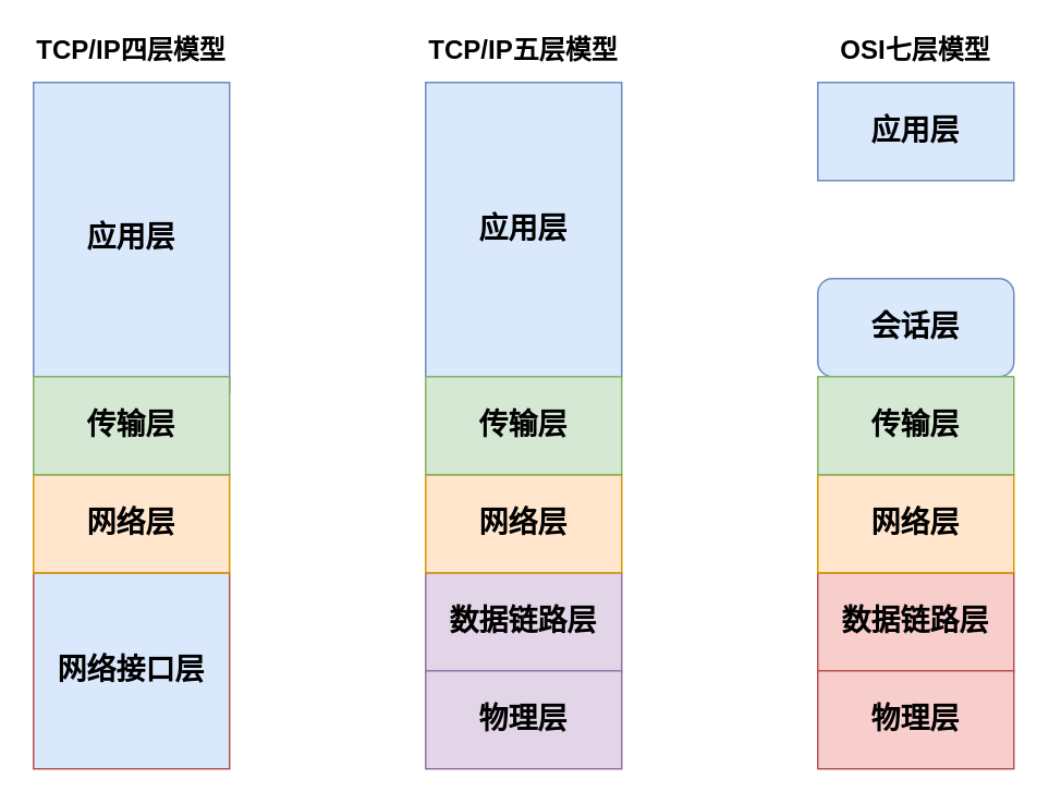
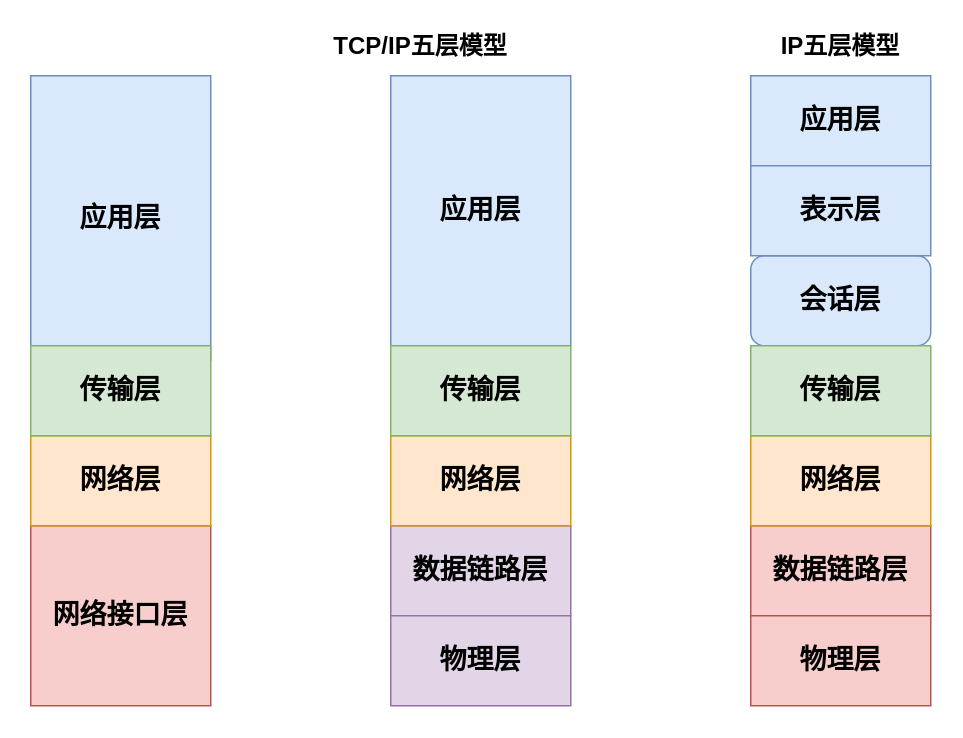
- <mxCell id="18" value="TCP/IP四层模型" style="text;html=1;strokeColor=none;fillColor=none;align=center;verticalAlign=middle;whiteSpace=wrap;rounded=0;fontStyle=1;fontSize=16;" vertex="1" parent="1"><mxGeometry x="20" y="20" width="120" height="20" as="geometry" /></mxCell>
- <mxCell id="19" value="TCP/IP五层模型" style="text;html=1;strokeColor=none;fillColor=none;align=center;verticalAlign=middle;whiteSpace=wrap;rounded=0;fontStyle=1;fontSize=16;" vertex="1" parent="1"><mxGeometry x="260" y="20" width="120" height="20" as="geometry" /></mxCell>
+ <mxCell id="19" value="TCP/IP五层模型" style="text;html=1;strokeColor=none;fillColor=none;align=center;verticalAlign=middle;whiteSpace=wrap;rounded=0;fontStyle=1;fontSize=16;" vertex="1" parent="1"><mxGeometry x="220" y="20" width="120" height="20" as="geometry" /></mxCell>
- <mxCell id="20" value="OSI七层模型" style="text;html=1;strokeColor=none;fillColor=none;align=center;verticalAlign=middle;whiteSpace=wrap;rounded=0;fontStyle=1;fontSize=16;" vertex="1" parent="1"><mxGeometry x="500" y="20" width="120" height="20" as="geometry" /></mxCell>
+ <mxCell id="20" value="IP五层模型" style="text;html=1;strokeColor=none;fillColor=none;align=center;verticalAlign=middle;whiteSpace=wrap;rounded=0;fontStyle=1;fontSize=16;" vertex="1" parent="1"><mxGeometry x="500" y="20" width="120" height="20" as="geometry" /></mxCell>
+ <mxCell id="17" value="表示层" style="rounded=0;whiteSpace=wrap;html=1;fillColor=#dae8fc;strokeColor=#6c8ebf;fontStyle=1;fontSize=18;" vertex="1" parent="1"><mxGeometry x="500" y="110" width="120" height="60" as="geometry" /></mxCell>
- <mxCell id="3" value="网络接口层" style="rounded=0;whiteSpace=wrap;html=1;fillColor=#dae8fc;strokeColor=#b85450;fontStyle=1;fontSize=18;" vertex="1" parent="1"><mxGeometry x="20" y="350" width="120" height="120" as="geometry" /></mxCell>
+ <mxCell id="3" value="网络接口层" style="rounded=0;whiteSpace=wrap;html=1;fillColor=#f8cecc;strokeColor=#b85450;fontStyle=1;fontSize=18;" vertex="1" parent="1"><mxGeometry x="20" y="350" width="120" height="120" as="geometry" /></mxCell>
